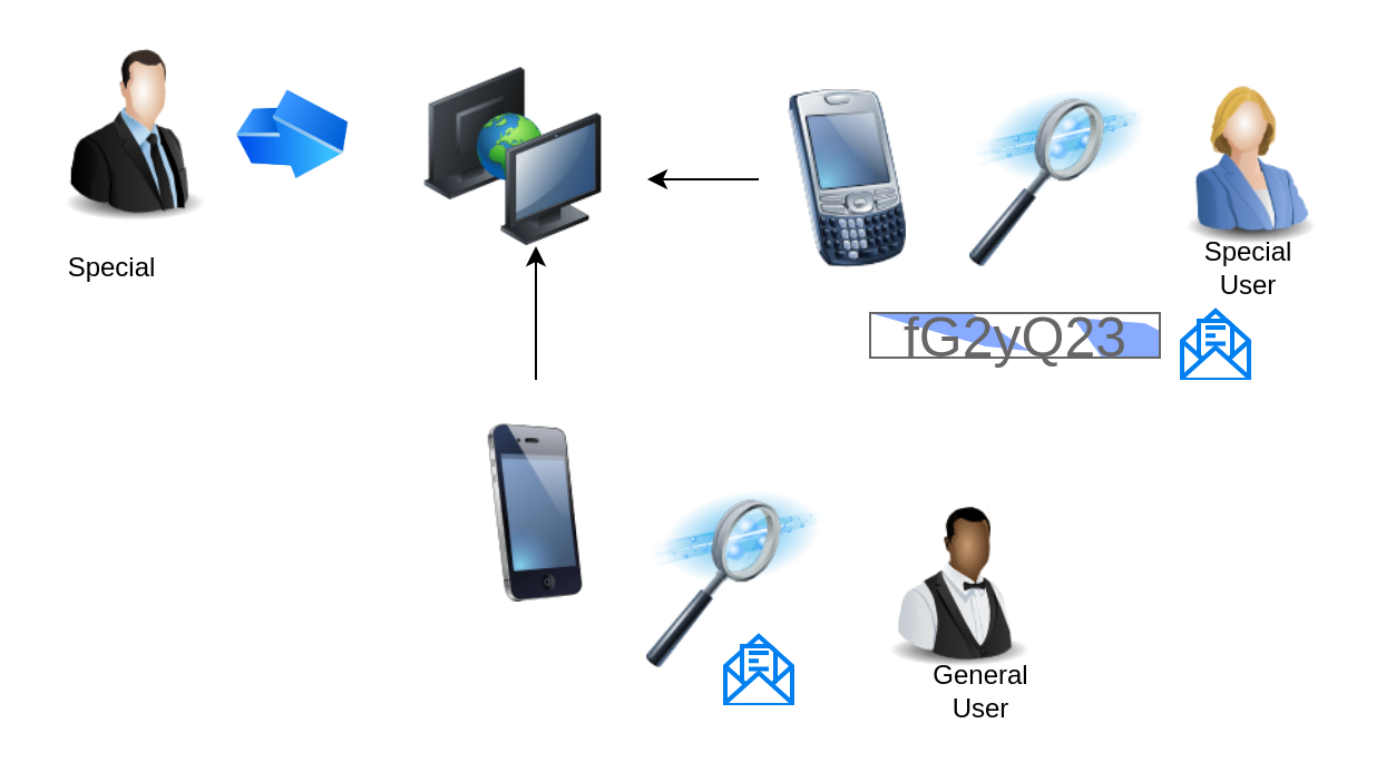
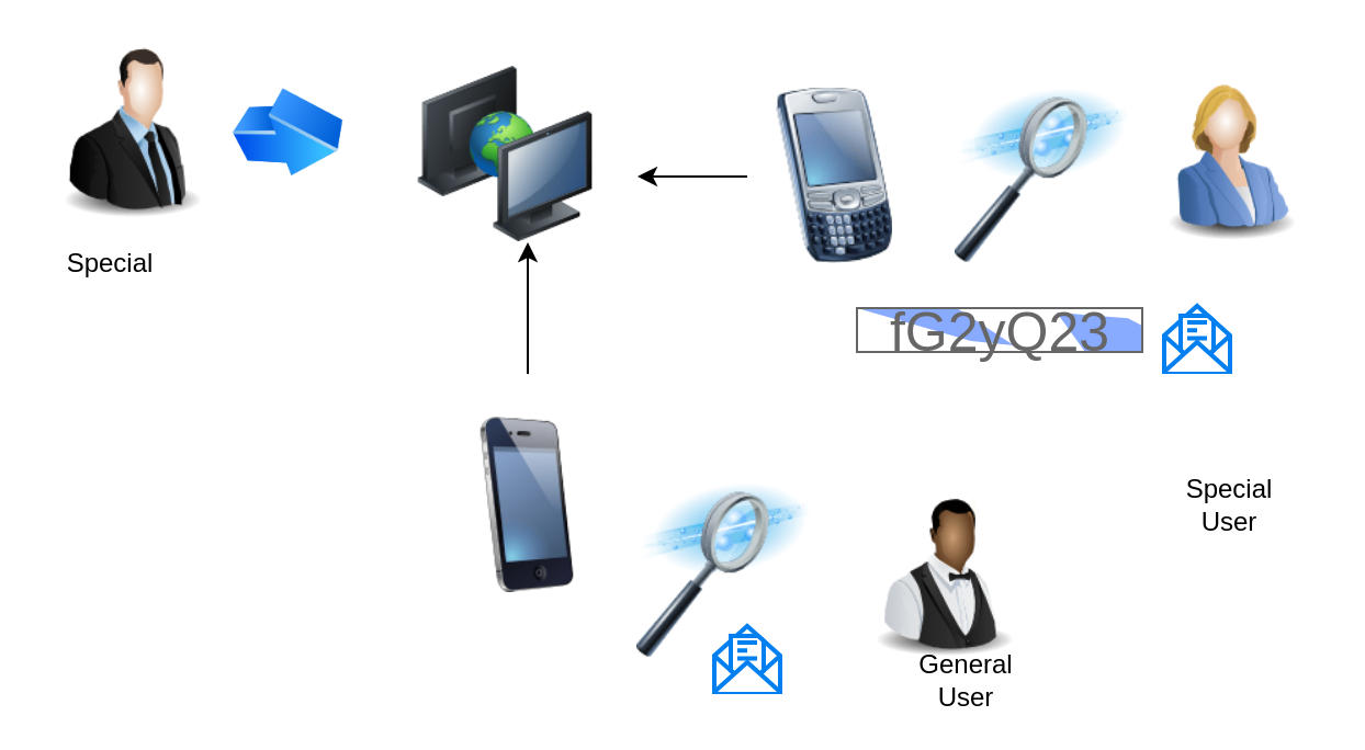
- <mxCell id="15" value="Special User" style="text;html=1;strokeColor=none;fillColor=none;align=center;verticalAlign=middle;whiteSpace=wrap;rounded=0;" vertex="1" parent="1"><mxGeometry x="525" y="110" width="70" height="20" as="geometry" /></mxCell>
+ <mxCell id="15" value="Special User" style="text;html=1;strokeColor=none;fillColor=none;align=center;verticalAlign=middle;whiteSpace=wrap;rounded=0;" vertex="1" parent="1"><mxGeometry x="525" y="220" width="70" height="20" as="geometry" /></mxCell>
